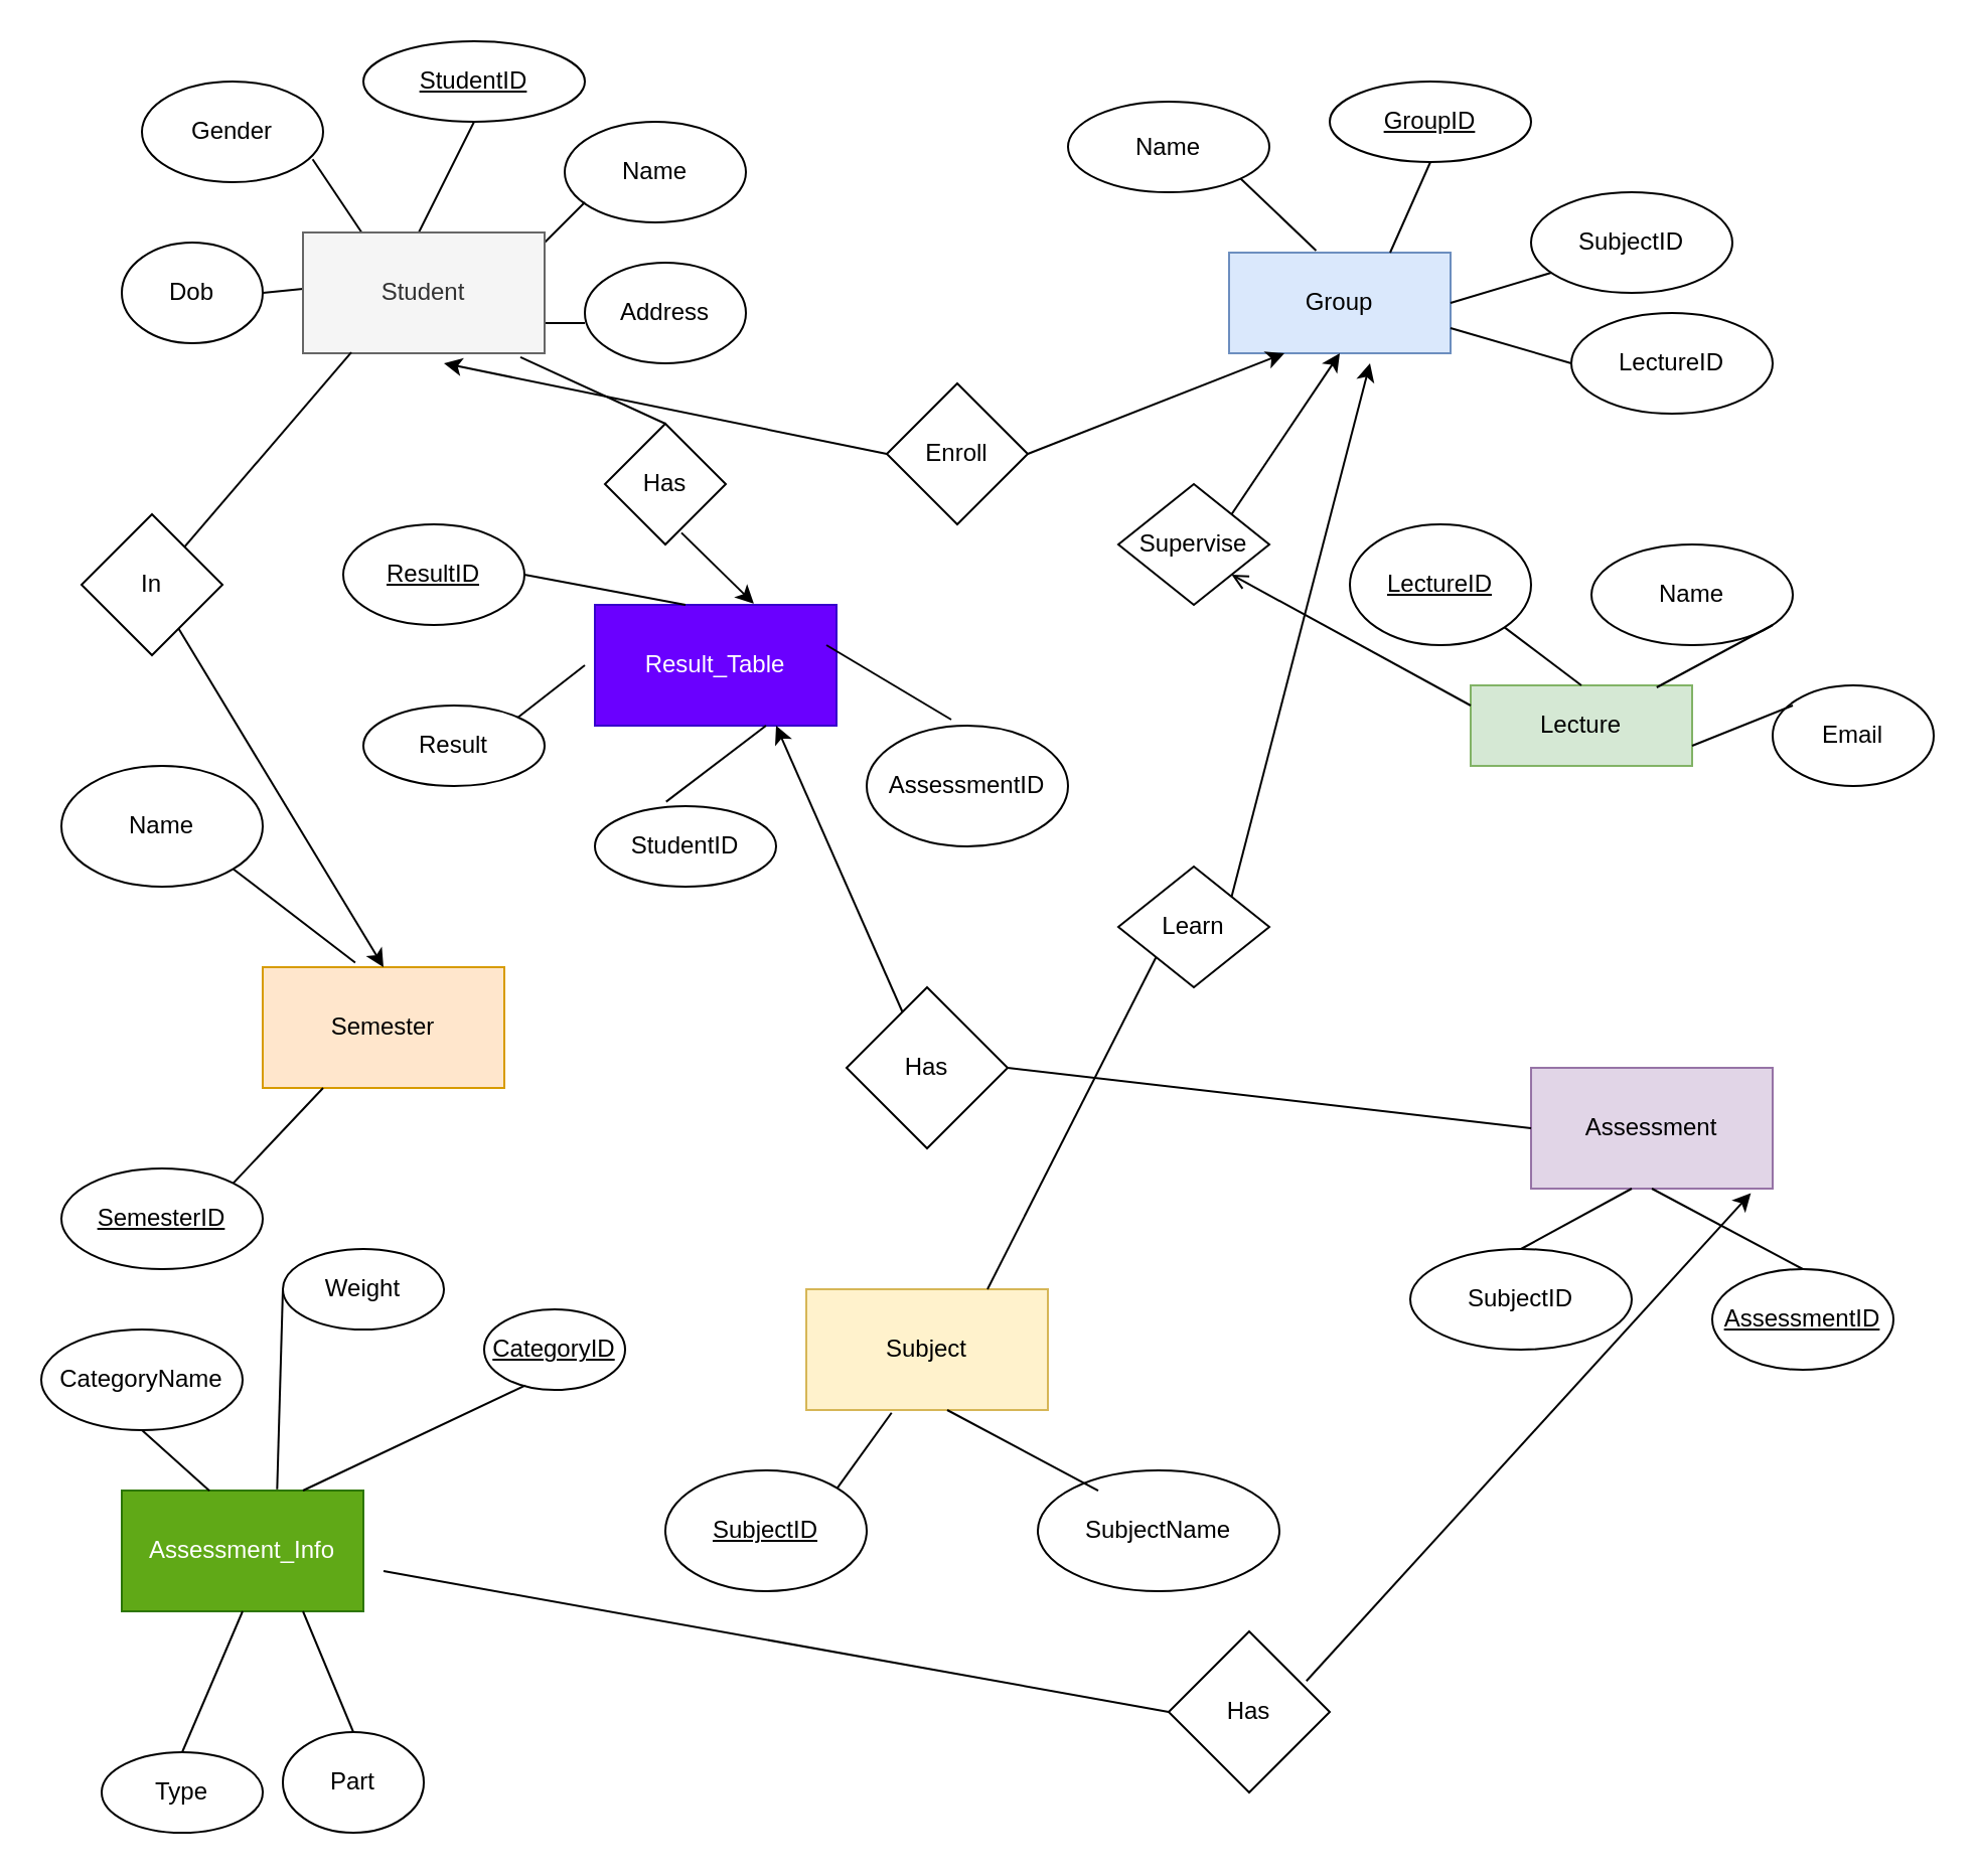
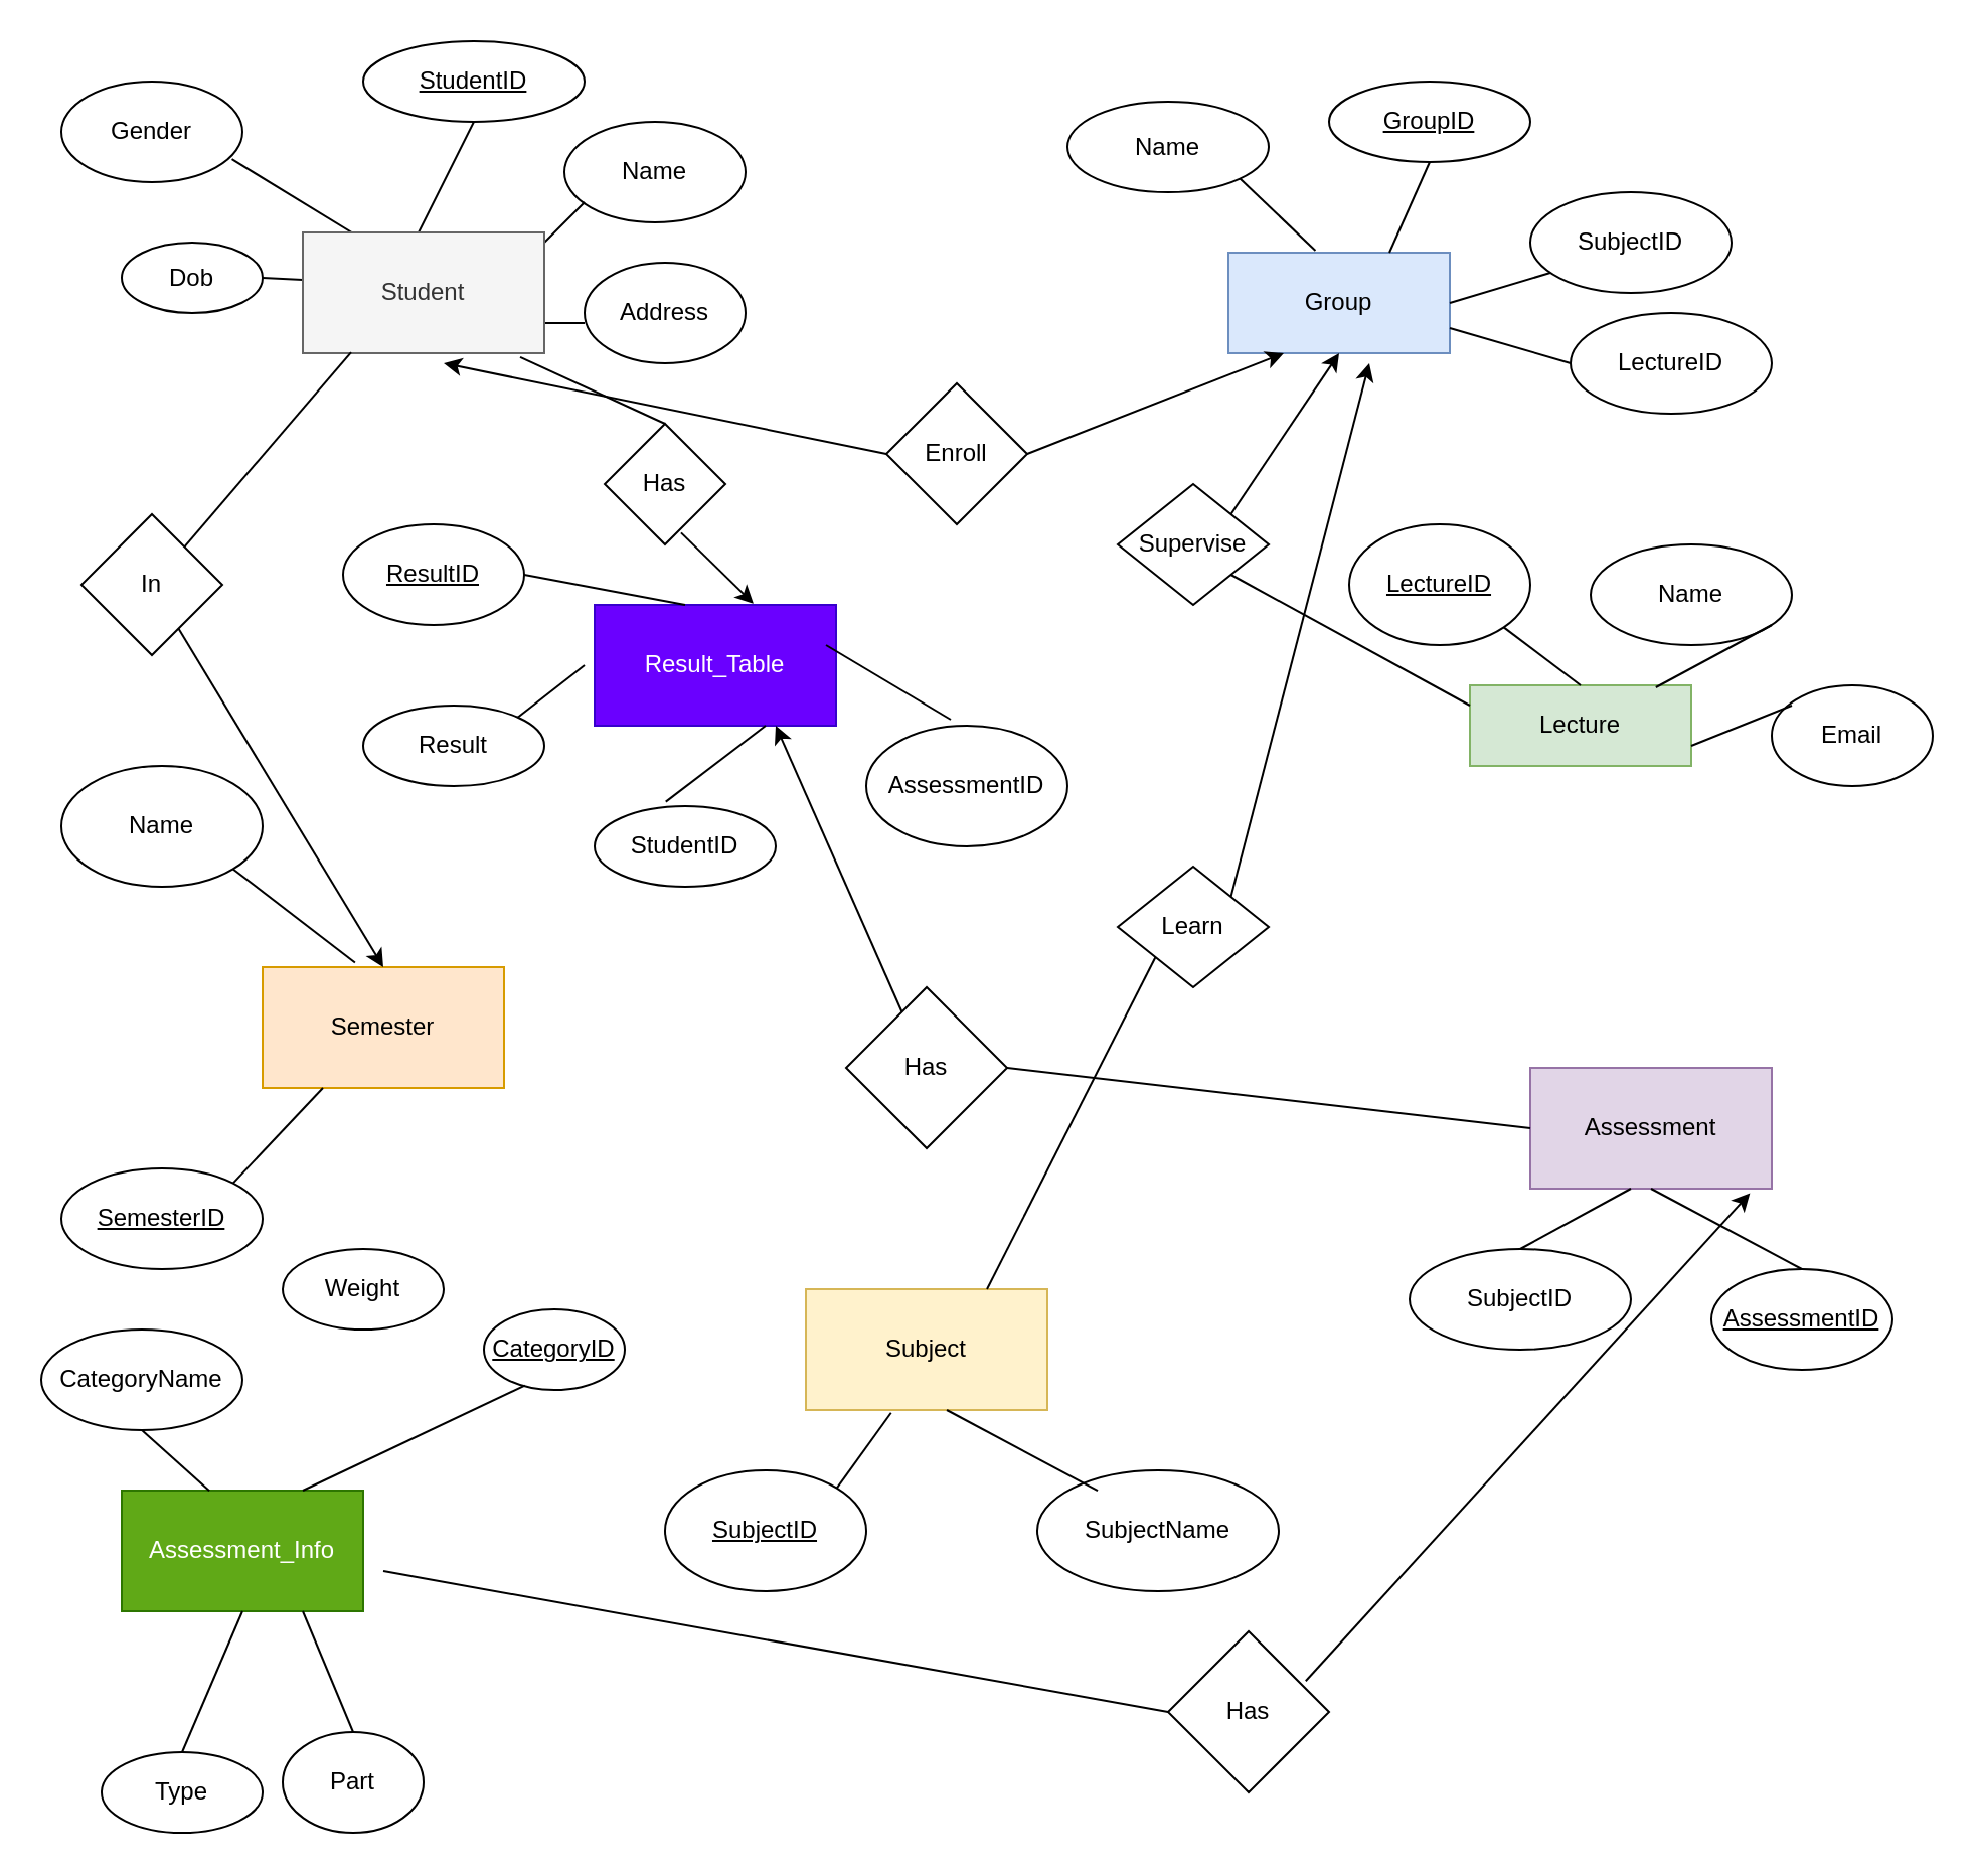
- <mxCell id="6" value="Gender" style="ellipse;whiteSpace=wrap;html=1;" parent="1" vertex="1"><mxGeometry x="70" y="40" width="90" height="50" as="geometry" /></mxCell>
+ <mxCell id="6" value="Gender" style="ellipse;whiteSpace=wrap;html=1;" parent="1" vertex="1"><mxGeometry x="30" y="40" width="90" height="50" as="geometry" /></mxCell>
- <mxCell id="5" value="Dob" style="ellipse;whiteSpace=wrap;html=1;" parent="1" vertex="1"><mxGeometry x="60" y="120" width="70" height="50" as="geometry" /></mxCell>
+ <mxCell id="5" value="Dob" style="ellipse;whiteSpace=wrap;html=1;" parent="1" vertex="1"><mxGeometry x="60" y="120" width="70" height="35" as="geometry" /></mxCell>
- <mxCell id="69" value="" style="endArrow=open;html=1;rounded=0;entryX=1;entryY=1;entryDx=0;entryDy=0;exitX=0;exitY=0.25;exitDx=0;exitDy=0;" parent="1" source="22" target="67" edge="1"><mxGeometry width="50" height="50" relative="1" as="geometry"><mxPoint x="610" y="350" as="sourcePoint" /><mxPoint x="660" y="300" as="targetPoint" /></mxGeometry></mxCell>
+ <mxCell id="69" value="" style="endArrow=none;html=1;rounded=0;entryX=1;entryY=1;entryDx=0;entryDy=0;exitX=0;exitY=0.25;exitDx=0;exitDy=0;" parent="1" source="22" target="67" edge="1"><mxGeometry width="50" height="50" relative="1" as="geometry"><mxPoint x="610" y="350" as="sourcePoint" /><mxPoint x="660" y="300" as="targetPoint" /></mxGeometry></mxCell>
- <mxCell id="53" value="" style="endArrow=none;html=1;rounded=0;entryX=0;entryY=0.5;entryDx=0;entryDy=0;exitX=0.643;exitY=-0.01;exitDx=0;exitDy=0;exitPerimeter=0;" parent="1" source="44" target="46" edge="1"><mxGeometry width="50" height="50" relative="1" as="geometry"><mxPoint x="590" y="490" as="sourcePoint" /><mxPoint x="640" y="440" as="targetPoint" /></mxGeometry></mxCell>
